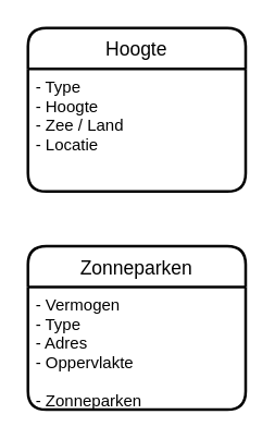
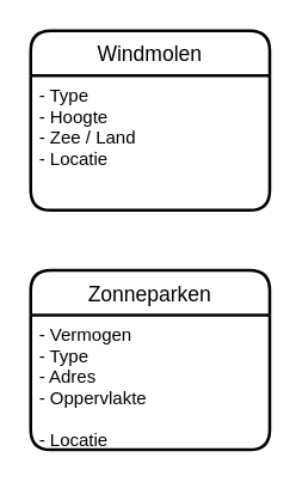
- <mxCell id="2" value="Hoogte" style="swimlane;childLayout=stackLayout;horizontal=1;startSize=30;horizontalStack=0;rounded=1;fontSize=14;fontStyle=0;strokeWidth=2;resizeParent=0;resizeLast=1;shadow=0;dashed=0;align=center;" vertex="1" parent="1"><mxGeometry x="20" y="20" width="160" height="120" as="geometry" /></mxCell>
+ <mxCell id="2" value="Windmolen" style="swimlane;childLayout=stackLayout;horizontal=1;startSize=30;horizontalStack=0;rounded=1;fontSize=14;fontStyle=0;strokeWidth=2;resizeParent=0;resizeLast=1;shadow=0;dashed=0;align=center;" vertex="1" parent="1"><mxGeometry x="20" y="20" width="160" height="120" as="geometry" /></mxCell>
- <mxCell id="5" value="- Vermogen&#10;- Type&#10;- Adres&#10;- Oppervlakte&#10;&#10;- Zonneparken&#10;" style="align=left;strokeColor=none;fillColor=none;spacingLeft=4;fontSize=12;verticalAlign=top;resizable=0;rotatable=0;part=1;" vertex="1" parent="4"><mxGeometry y="30" width="160" height="90" as="geometry" /></mxCell>
+ <mxCell id="5" value="- Vermogen&#10;- Type&#10;- Adres&#10;- Oppervlakte&#10;&#10;- Locatie&#10;" style="align=left;strokeColor=none;fillColor=none;spacingLeft=4;fontSize=12;verticalAlign=top;resizable=0;rotatable=0;part=1;" vertex="1" parent="4"><mxGeometry y="30" width="160" height="90" as="geometry" /></mxCell>
